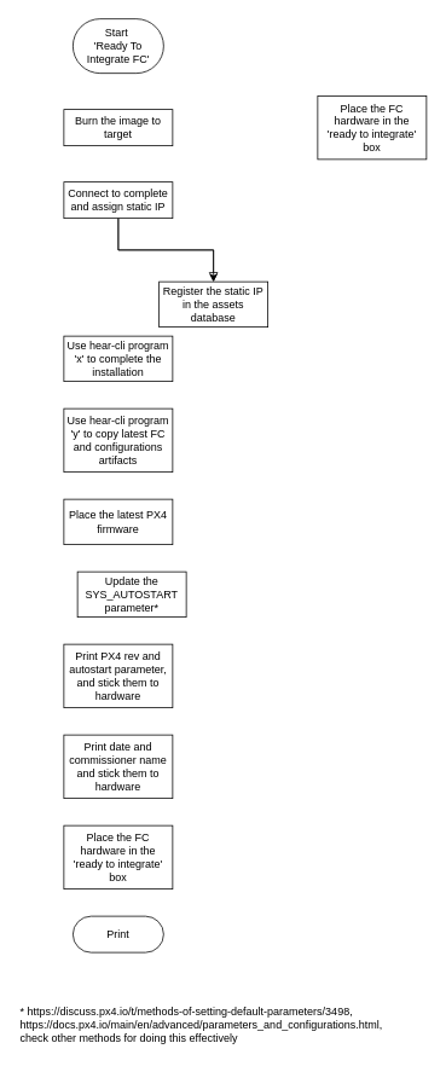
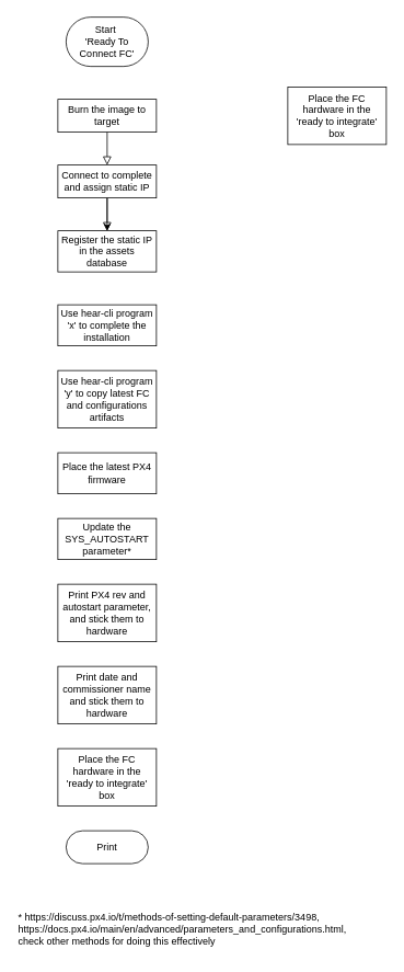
- <mxCell id="2" value="&lt;div&gt;Start&amp;nbsp;&lt;/div&gt;&lt;div&gt;'Ready To Integrate FC'&lt;/div&gt;" style="rounded=1;whiteSpace=wrap;html=1;arcSize=50;" parent="1" vertex="1"><mxGeometry x="80" y="20" width="100" height="60" as="geometry" /></mxCell>
+ <mxCell id="2" value="&lt;div&gt;Start&amp;nbsp;&lt;/div&gt;&lt;div&gt;'Ready To Connect FC'&lt;/div&gt;" style="rounded=1;whiteSpace=wrap;html=1;arcSize=50;" parent="1" vertex="1"><mxGeometry x="80" y="20" width="100" height="60" as="geometry" /></mxCell>
- <mxCell id="3" value="Burn the image to target" style="rounded=1;whiteSpace=wrap;html=1;fontSize=12;glass=0;strokeWidth=1;shadow=0;arcSize=0;" parent="1" vertex="1"><mxGeometry x="70" y="120" width="120" height="40" as="geometry" /></mxCell>
+ <mxCell id="3" value="Burn the image to target" style="whiteSpace=wrap;html=1;fontSize=12;glass=0;strokeWidth=1;shadow=0;arcSize=0;rounded=0;" parent="1" vertex="1"><mxGeometry x="70" y="120" width="120" height="40" as="geometry" /></mxCell>
+ <mxCell id="17" value="" style="rounded=0;html=1;jettySize=auto;orthogonalLoop=1;fontSize=11;endArrow=block;endFill=0;endSize=8;strokeWidth=1;shadow=0;labelBackgroundColor=none;edgeStyle=orthogonalEdgeStyle;exitX=0.5;exitY=1;exitDx=0;exitDy=0;entryX=0.5;entryY=0;entryDx=0;entryDy=0;" edge="1" parent="1" source="3" target="5"><mxGeometry relative="1" as="geometry"><mxPoint x="210" y="175" as="sourcePoint" /><mxPoint x="210" y="215" as="targetPoint" /></mxGeometry></mxCell>
- <mxCell id="6" value="Register the static IP in the assets database" style="rounded=1;whiteSpace=wrap;html=1;fontSize=12;glass=0;strokeWidth=1;shadow=0;arcSize=0;" parent="1" vertex="1"><mxGeometry x="175" y="310" width="120" height="50" as="geometry" /></mxCell>
+ <mxCell id="6" value="Register the static IP in the assets database" style="rounded=1;whiteSpace=wrap;html=1;fontSize=12;glass=0;strokeWidth=1;shadow=0;arcSize=0;" parent="1" vertex="1"><mxGeometry x="70" y="280" width="120" height="50" as="geometry" /></mxCell>
- <mxCell id="10" value="Update the SYS_AUTOSTART parameter*" style="rounded=1;whiteSpace=wrap;html=1;fontSize=12;glass=0;strokeWidth=1;shadow=0;arcSize=0;" parent="1" vertex="1"><mxGeometry x="85" y="630" width="120" height="50" as="geometry" /></mxCell>
+ <mxCell id="10" value="Update the SYS_AUTOSTART parameter*" style="rounded=1;whiteSpace=wrap;html=1;fontSize=12;glass=0;strokeWidth=1;shadow=0;arcSize=0;" parent="1" vertex="1"><mxGeometry x="70" y="630" width="120" height="50" as="geometry" /></mxCell>
